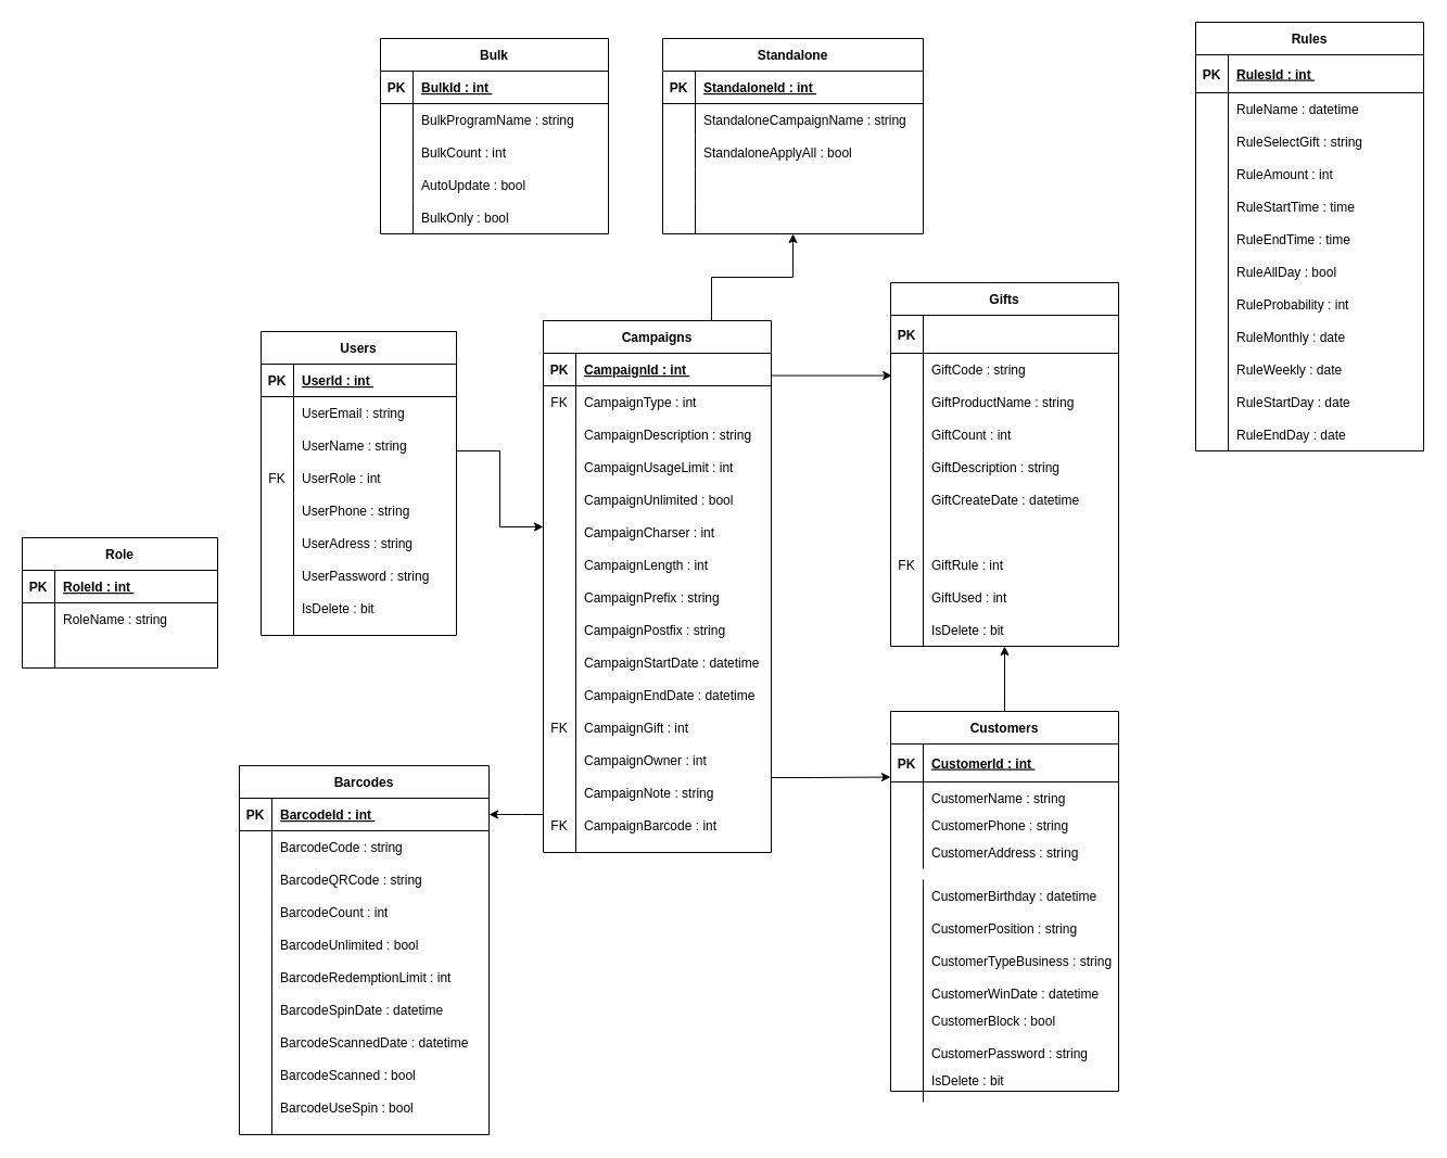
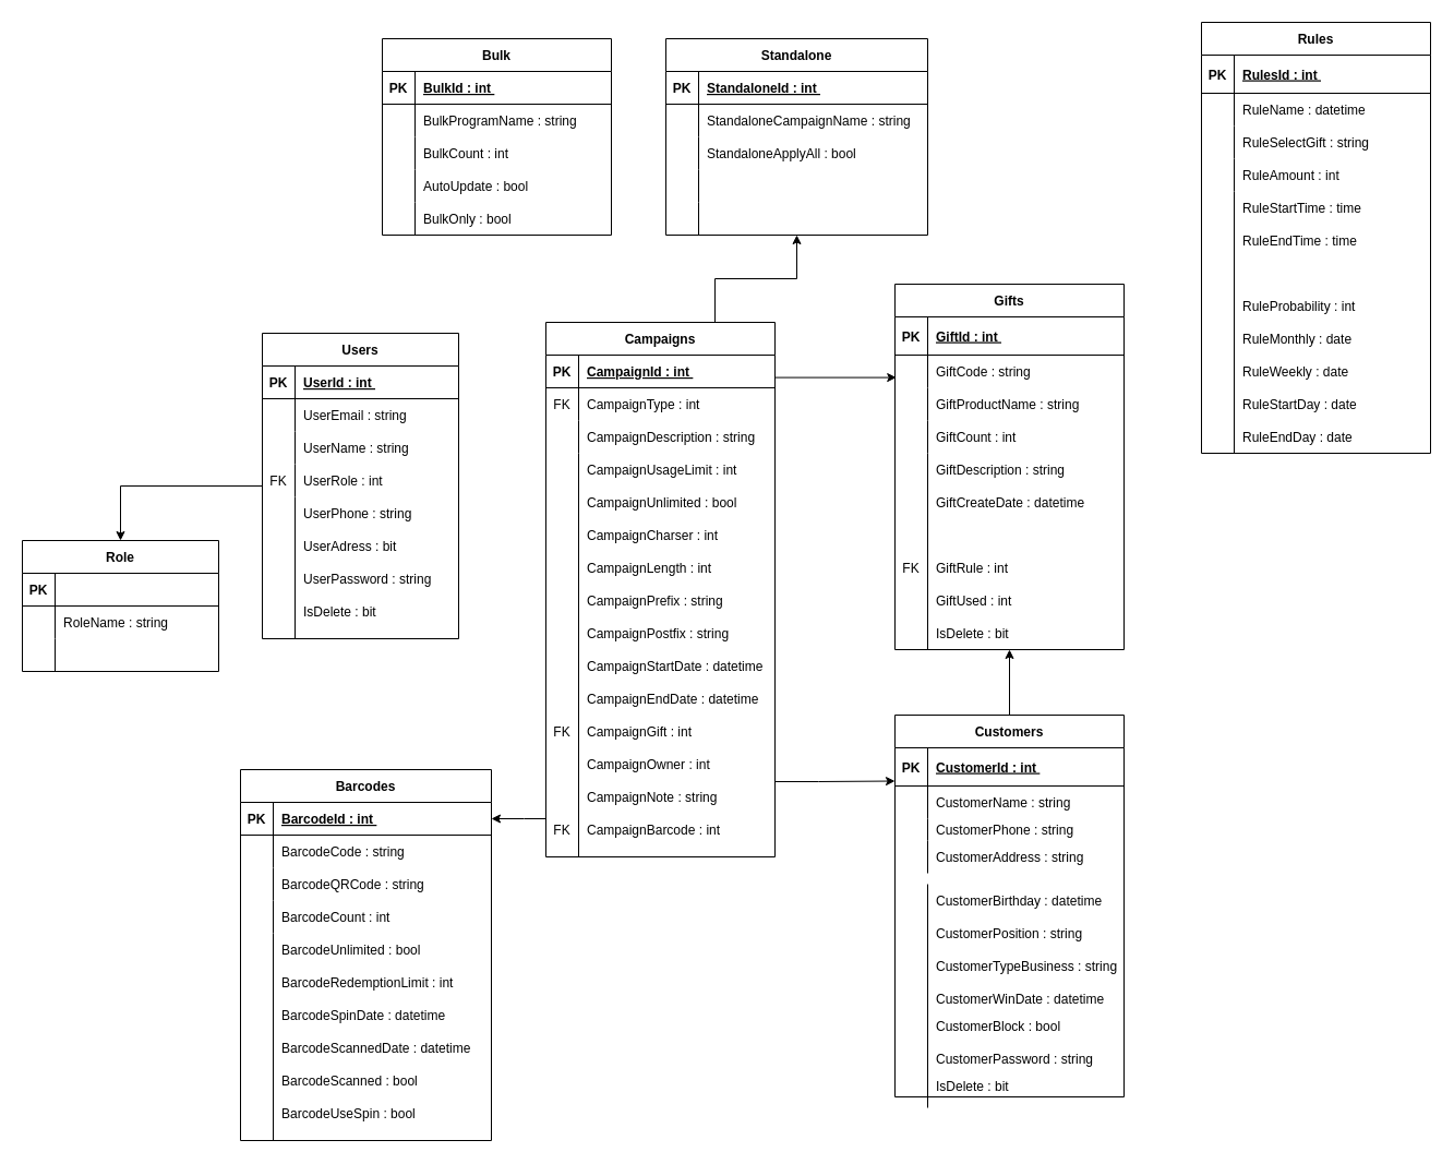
- <mxCell id="119" value="RuleAllDay : bool" style="shape=partialRectangle;connectable=0;fillColor=none;top=0;left=0;bottom=0;right=0;align=left;spacingLeft=6;overflow=hidden;" vertex="1" parent="1"><mxGeometry x="1131" y="235" width="180" height="30" as="geometry"><mxRectangle width="180" height="30" as="alternateBounds" /></mxGeometry></mxCell>
+ <mxCell id="87" value="GiftId : int " style="shape=partialRectangle;connectable=0;fillColor=none;top=0;left=0;bottom=0;right=0;align=left;spacingLeft=6;fontStyle=5;overflow=hidden;" vertex="1" parent="85"><mxGeometry x="30" width="180" height="35" as="geometry"><mxRectangle width="180" height="35" as="alternateBounds" /></mxGeometry></mxCell>
+ <mxCell id="2" value="" style="edgeStyle=orthogonalEdgeStyle;rounded=0;orthogonalLoop=1;jettySize=auto;html=1;" edge="1" parent="1" source="4" target="21"><mxGeometry relative="1" as="geometry"><Array as="points"><mxPoint x="110" y="445" /></Array></mxGeometry></mxCell>
- <mxCell id="3" value="" style="edgeStyle=orthogonalEdgeStyle;rounded=0;orthogonalLoop=1;jettySize=auto;html=1;" edge="1" parent="1" source="4" target="33"><mxGeometry relative="1" as="geometry"><Array as="points"><mxPoint x="460" y="415" /><mxPoint x="460" y="485" /></Array></mxGeometry></mxCell>
- <mxCell id="18" value="UserAdress : string" style="shape=partialRectangle;connectable=0;fillColor=none;top=0;left=0;bottom=0;right=0;align=left;spacingLeft=6;overflow=hidden;" vertex="1" parent="1"><mxGeometry x="270" y="485" width="150" height="30" as="geometry"><mxRectangle width="150" height="30" as="alternateBounds" /></mxGeometry></mxCell>
+ <mxCell id="18" value="UserAdress : bit" style="shape=partialRectangle;connectable=0;fillColor=none;top=0;left=0;bottom=0;right=0;align=left;spacingLeft=6;overflow=hidden;" vertex="1" parent="1"><mxGeometry x="270" y="485" width="150" height="30" as="geometry"><mxRectangle width="150" height="30" as="alternateBounds" /></mxGeometry></mxCell>
- <mxCell id="24" value="RoleId : int " style="shape=partialRectangle;connectable=0;fillColor=none;top=0;left=0;bottom=0;right=0;align=left;spacingLeft=6;fontStyle=5;overflow=hidden;" vertex="1" parent="22"><mxGeometry x="30" width="150" height="30" as="geometry"><mxRectangle width="150" height="30" as="alternateBounds" /></mxGeometry></mxCell>
